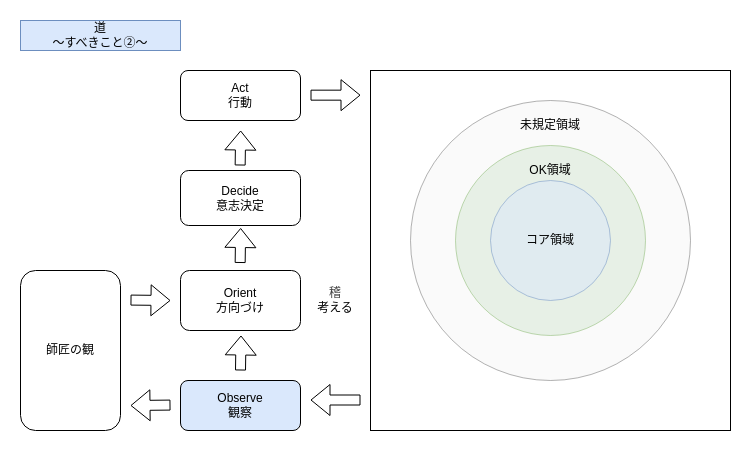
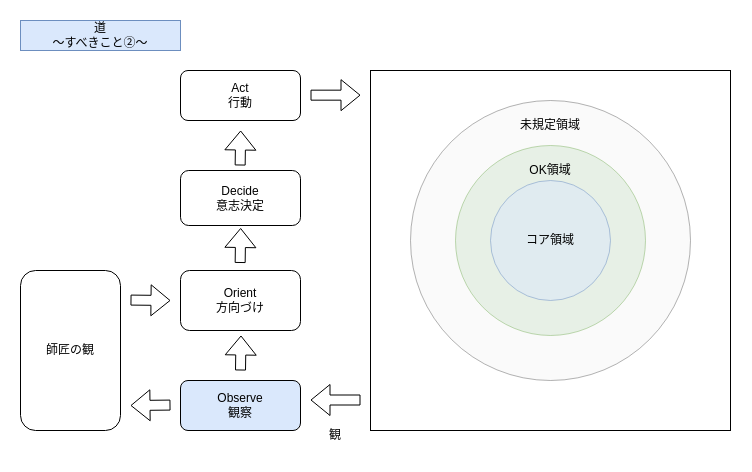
- <mxCell id="14" value="&lt;div&gt;&lt;span style=&quot;color: rgb(63, 63, 63);&quot;&gt;稽&lt;/span&gt;&lt;/div&gt;考える" style="text;html=1;align=center;verticalAlign=middle;whiteSpace=wrap;rounded=0;" vertex="1" parent="1"><mxGeometry x="300" y="285" width="70" height="30" as="geometry" /></mxCell>
+ <mxCell id="16" value="観" style="text;html=1;align=center;verticalAlign=middle;whiteSpace=wrap;rounded=0;" vertex="1" parent="1"><mxGeometry x="300" y="420" width="70" height="30" as="geometry" /></mxCell>
